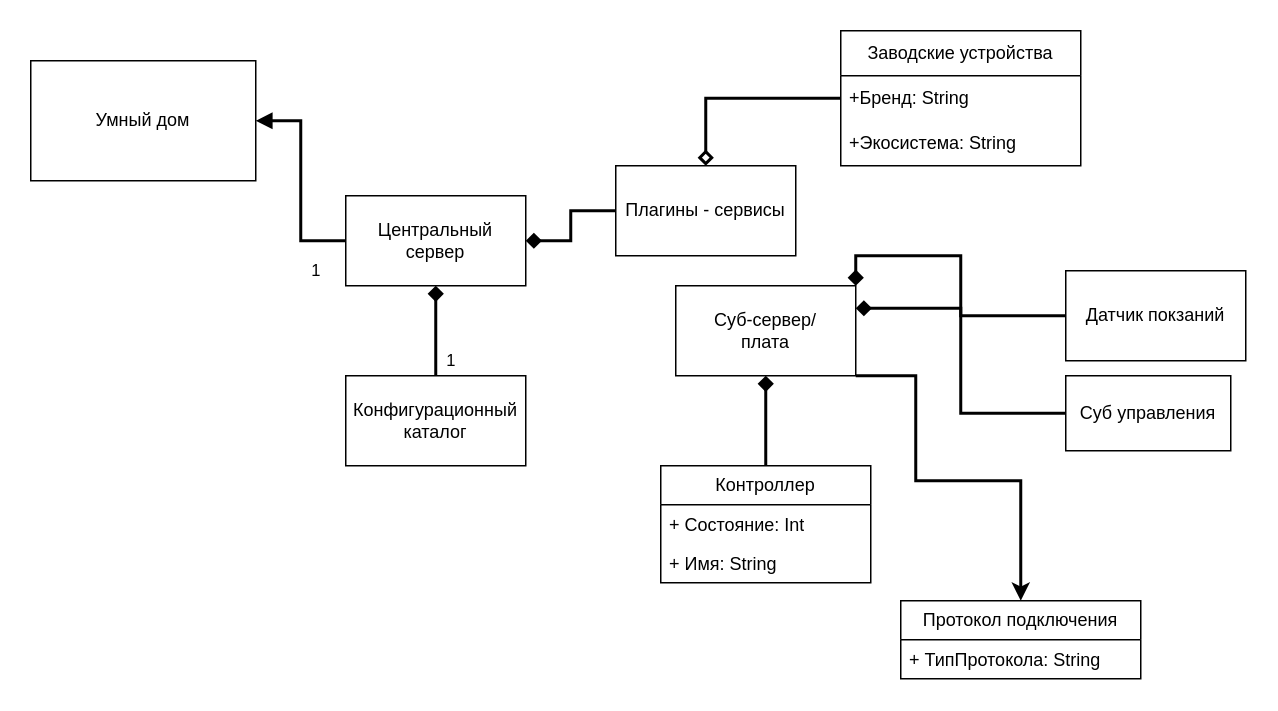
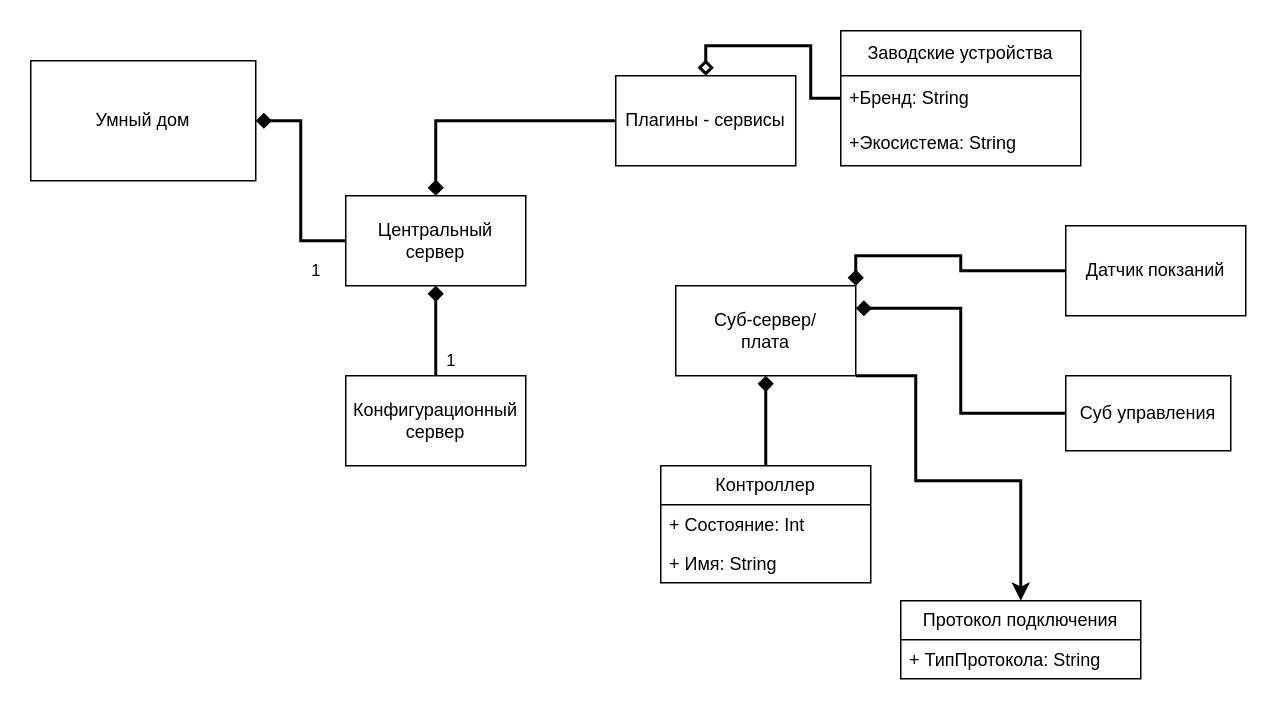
- <mxCell id="9" value="1" style="edgeStyle=orthogonalEdgeStyle;rounded=0;orthogonalLoop=1;jettySize=auto;html=1;entryX=1;entryY=0.5;entryDx=0;entryDy=0;endArrow=block;endFill=1;strokeWidth=2;" parent="1" source="10" target="2" edge="1"><mxGeometry x="-0.714" y="20" relative="1" as="geometry"><mxPoint as="offset" /></mxGeometry></mxCell>
+ <mxCell id="9" value="1" style="edgeStyle=orthogonalEdgeStyle;rounded=0;orthogonalLoop=1;jettySize=auto;html=1;entryX=1;entryY=0.5;entryDx=0;entryDy=0;endArrow=diamond;endFill=1;strokeWidth=2;" parent="1" source="10" target="2" edge="1"><mxGeometry x="-0.714" y="20" relative="1" as="geometry"><mxPoint as="offset" /></mxGeometry></mxCell>
- <mxCell id="4" value="Плагины - сервисы" style="rounded=0;whiteSpace=wrap;html=1;" parent="1" vertex="1"><mxGeometry x="410" y="110" width="120" height="60" as="geometry" /></mxCell>
+ <mxCell id="4" value="Плагины - сервисы" style="rounded=0;whiteSpace=wrap;html=1;" parent="1" vertex="1"><mxGeometry x="410" y="50" width="120" height="60" as="geometry" /></mxCell>
- <mxCell id="13" value="Датчик покзаний" style="rounded=0;whiteSpace=wrap;html=1;" parent="1" vertex="1"><mxGeometry x="710" y="180" width="120" height="60" as="geometry" /></mxCell>
+ <mxCell id="13" value="Датчик покзаний" style="rounded=0;whiteSpace=wrap;html=1;" parent="1" vertex="1"><mxGeometry x="710" y="150" width="120" height="60" as="geometry" /></mxCell>
- <mxCell id="6" value="Конфигурационный каталог" style="rounded=0;whiteSpace=wrap;html=1;" parent="1" vertex="1"><mxGeometry x="230" y="250" width="120" height="60" as="geometry" /></mxCell>
+ <mxCell id="6" value="Конфигурационный сервер" style="rounded=0;whiteSpace=wrap;html=1;" parent="1" vertex="1"><mxGeometry x="230" y="250" width="120" height="60" as="geometry" /></mxCell>
